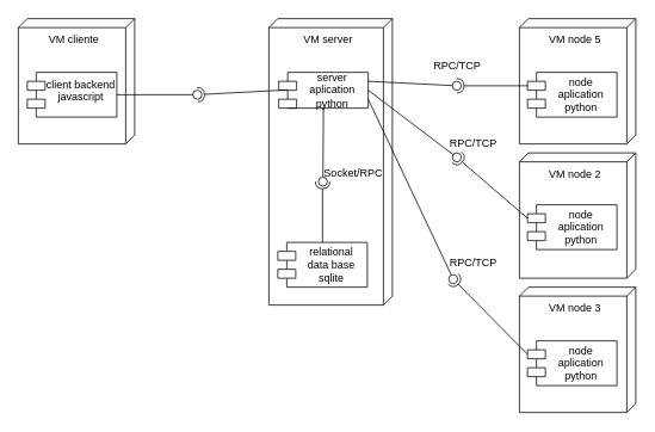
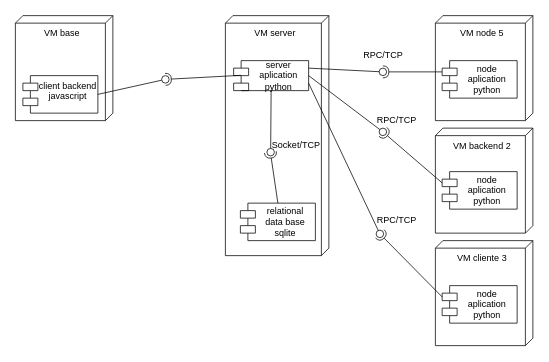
- <mxCell id="2" value="VM cliente" style="verticalAlign=top;align=center;shape=cube;size=10;direction=south;fontStyle=0;html=1;boundedLbl=1;spacingLeft=5;whiteSpace=wrap;" parent="1" vertex="1"><mxGeometry x="20" y="20" width="130" height="140" as="geometry" /></mxCell>
+ <mxCell id="2" value="VM base" style="verticalAlign=top;align=center;shape=cube;size=10;direction=south;fontStyle=0;html=1;boundedLbl=1;spacingLeft=5;whiteSpace=wrap;" parent="1" vertex="1"><mxGeometry x="20" y="20" width="130" height="140" as="geometry" /></mxCell>
- <mxCell id="11" value="client backend&lt;br&gt;javascript" style="shape=module;align=left;spacingLeft=20;align=center;verticalAlign=top;whiteSpace=wrap;html=1;" vertex="1" parent="1"><mxGeometry x="30" y="80" width="100" height="50" as="geometry" /></mxCell>
+ <mxCell id="11" value="client backend&lt;br&gt;javascript" style="shape=module;align=left;spacingLeft=20;align=center;verticalAlign=top;whiteSpace=wrap;html=1;" vertex="1" parent="1"><mxGeometry x="30" y="100" width="100" height="50" as="geometry" /></mxCell>
- <mxCell id="7" value="Socket/RPC" style="text;html=1;align=center;verticalAlign=middle;resizable=0;points=[];autosize=1;strokeColor=none;fillColor=none;" vertex="1" parent="3"><mxGeometry x="49" y="158" width="90" height="30" as="geometry" /></mxCell>
+ <mxCell id="7" value="Socket/TCP" style="text;html=1;align=center;verticalAlign=middle;resizable=0;points=[];autosize=1;strokeColor=none;fillColor=none;" vertex="1" parent="3"><mxGeometry x="49" y="158" width="90" height="30" as="geometry" /></mxCell>
- <mxCell id="9" value="VM node 2" style="verticalAlign=top;align=center;shape=cube;size=10;direction=south;fontStyle=0;html=1;boundedLbl=1;spacingLeft=5;whiteSpace=wrap;" parent="1" vertex="1"><mxGeometry x="580" y="170" width="130" height="140" as="geometry" /></mxCell>
+ <mxCell id="9" value="VM backend 2" style="verticalAlign=top;align=center;shape=cube;size=10;direction=south;fontStyle=0;html=1;boundedLbl=1;spacingLeft=5;whiteSpace=wrap;" parent="1" vertex="1"><mxGeometry x="580" y="170" width="130" height="140" as="geometry" /></mxCell>
- <mxCell id="5" value="relational&lt;div&gt;data base&lt;br&gt;sqlite&lt;/div&gt;" style="shape=module;align=left;spacingLeft=20;align=center;verticalAlign=middle;whiteSpace=wrap;html=1;" vertex="1" parent="3"><mxGeometry x="10" y="250" width="100" height="50" as="geometry" /></mxCell>
+ <mxCell id="5" value="relational&lt;div&gt;data base&lt;br&gt;sqlite&lt;/div&gt;" style="shape=module;align=left;spacingLeft=20;align=center;verticalAlign=middle;whiteSpace=wrap;html=1;" vertex="1" parent="3"><mxGeometry x="20" y="250" width="100" height="50" as="geometry" /></mxCell>
- <mxCell id="10" value="VM node 3" style="verticalAlign=top;align=center;shape=cube;size=10;direction=south;fontStyle=0;html=1;boundedLbl=1;spacingLeft=5;whiteSpace=wrap;" parent="1" vertex="1"><mxGeometry x="580" y="320" width="130" height="140" as="geometry" /></mxCell>
+ <mxCell id="10" value="VM cliente 3" style="verticalAlign=top;align=center;shape=cube;size=10;direction=south;fontStyle=0;html=1;boundedLbl=1;spacingLeft=5;whiteSpace=wrap;" parent="1" vertex="1"><mxGeometry x="580" y="320" width="130" height="140" as="geometry" /></mxCell>
